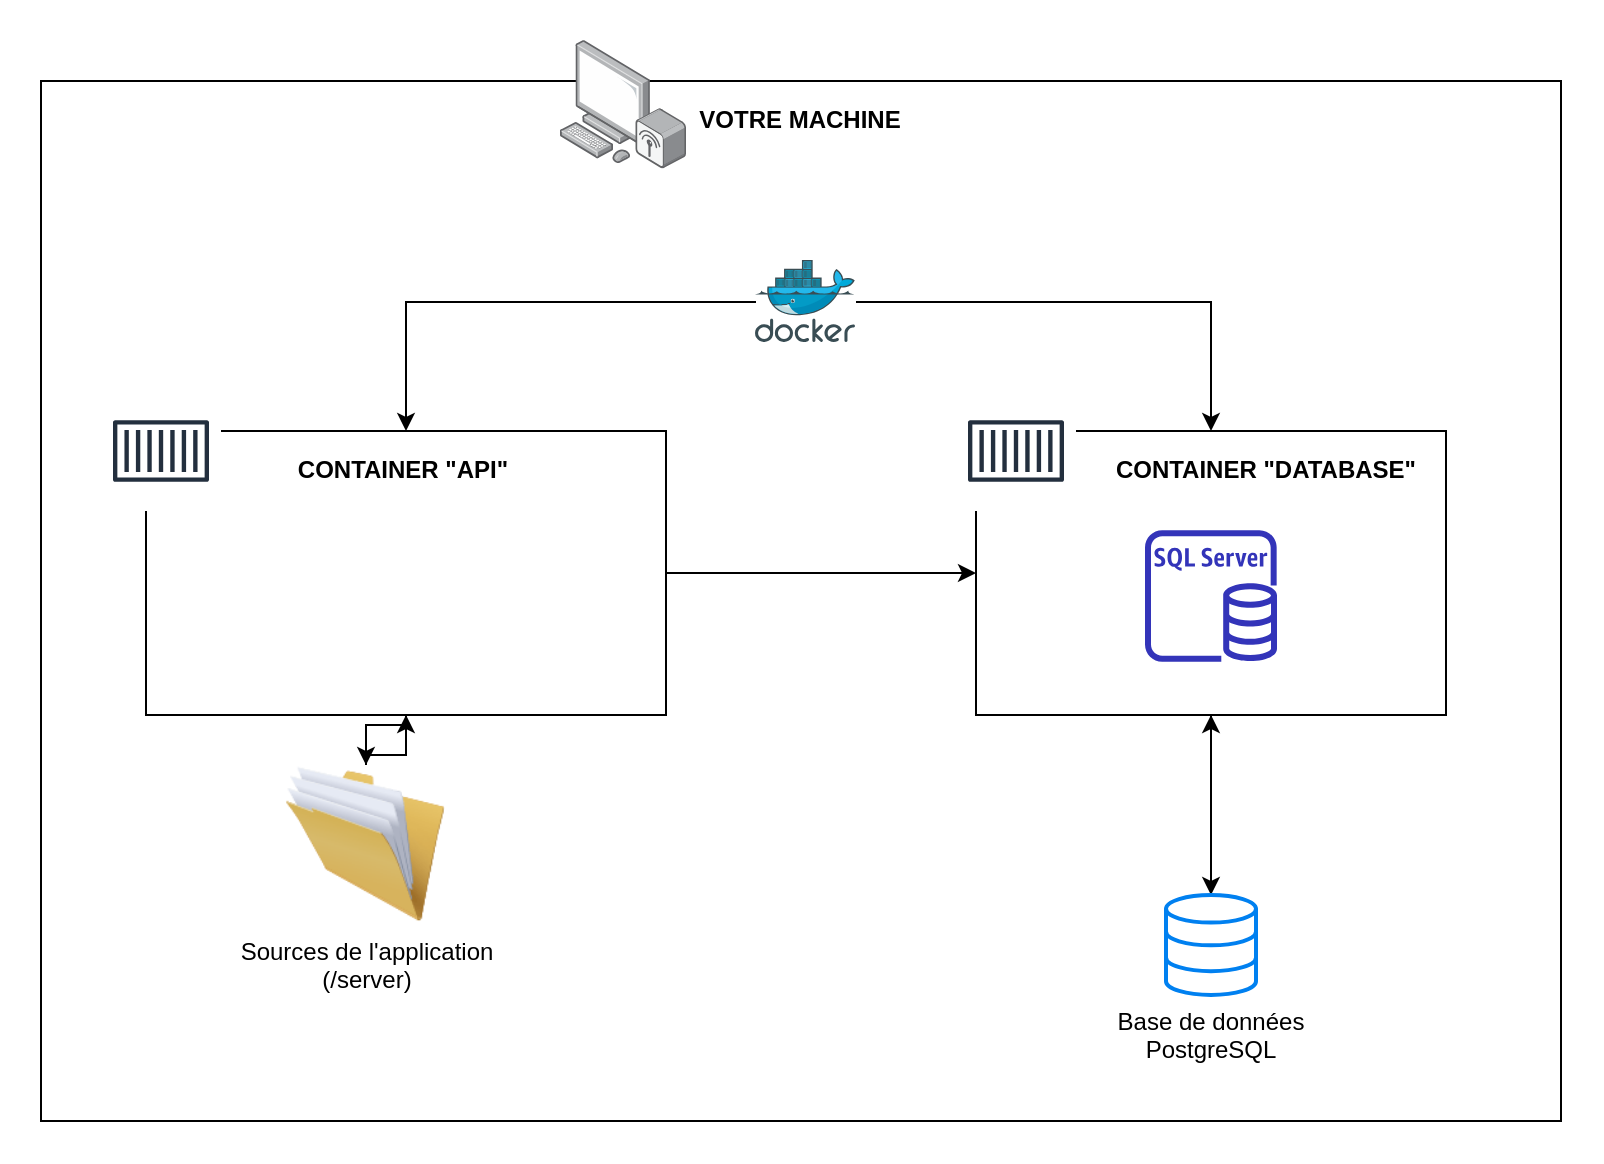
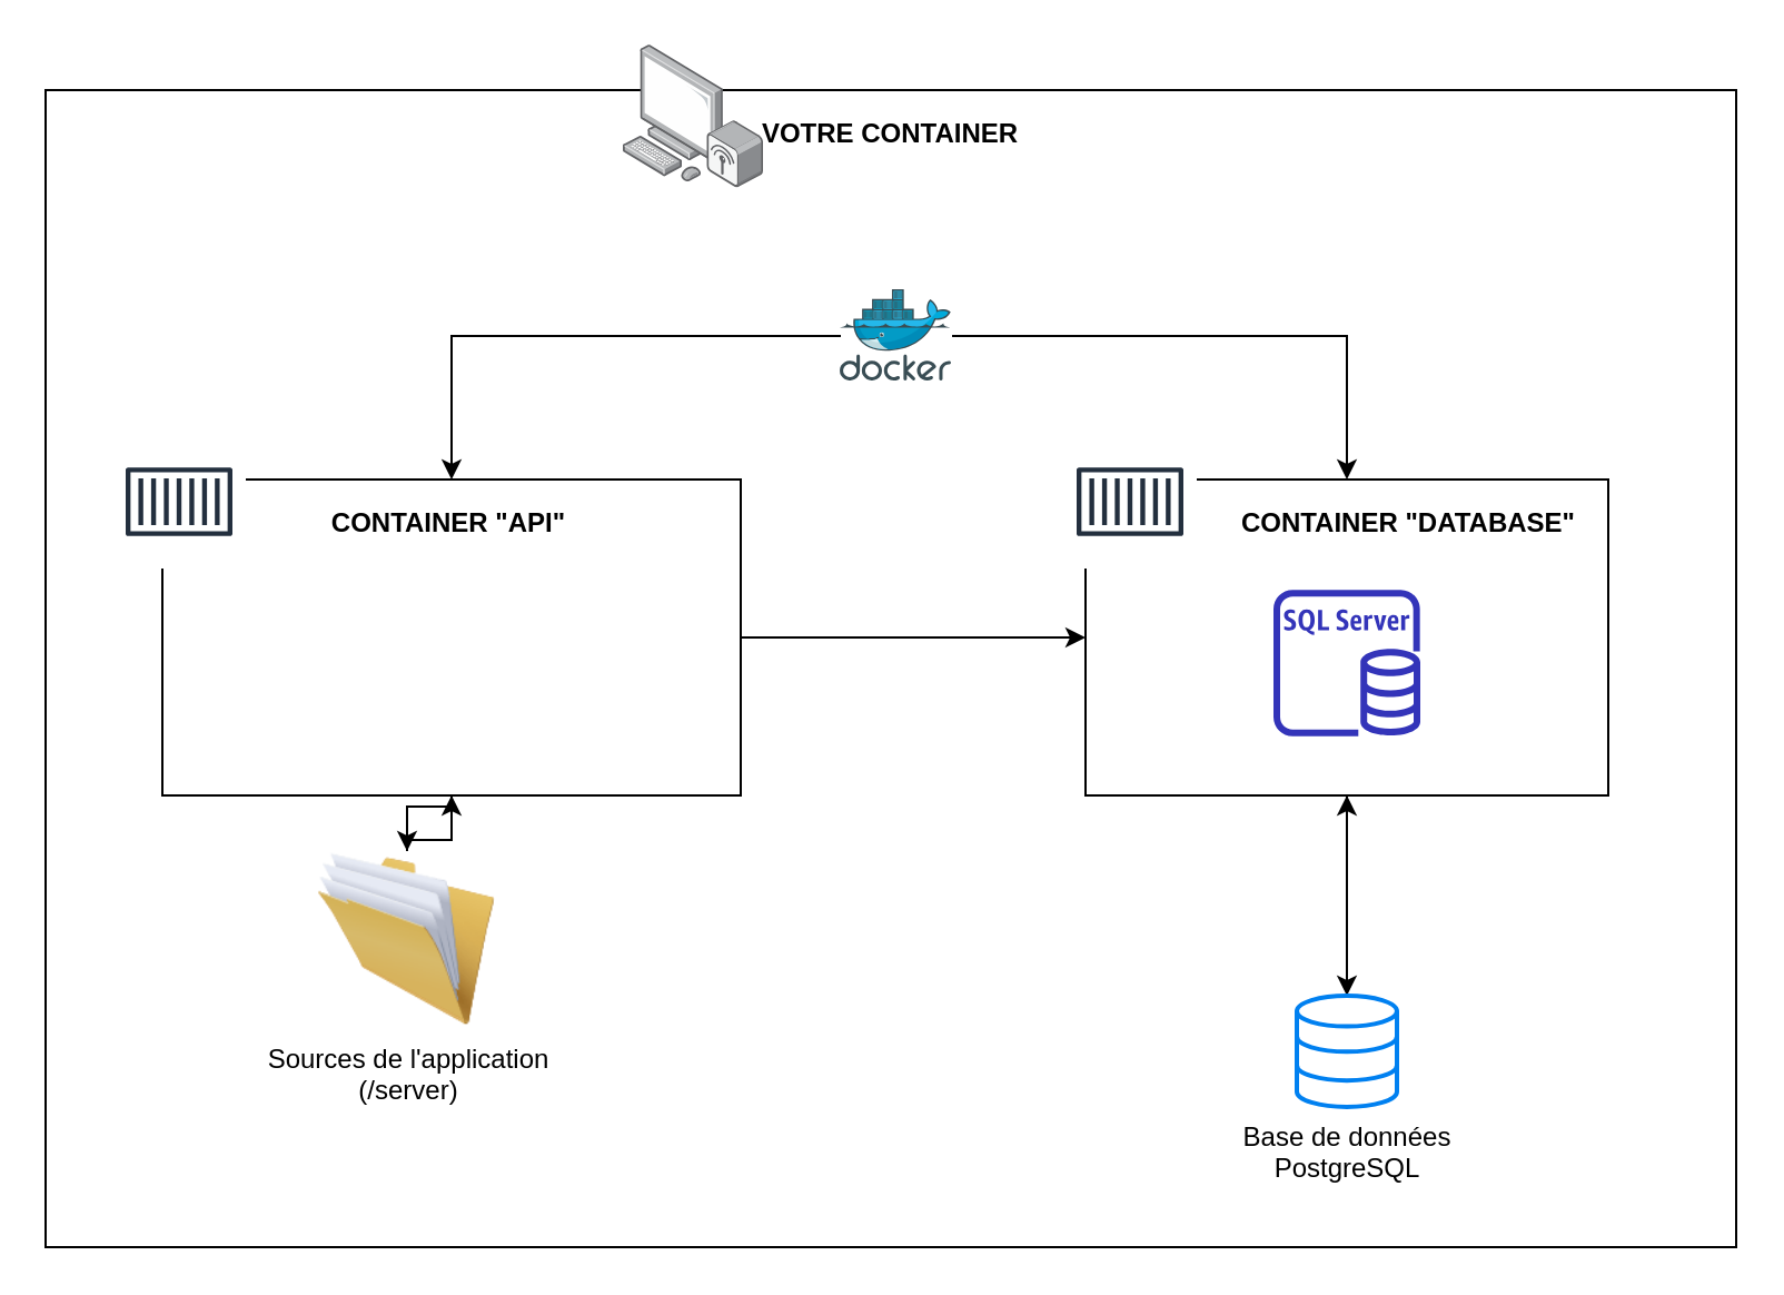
- <mxCell id="3" value="VOTRE MACHINE" style="text;html=1;strokeColor=none;fillColor=none;align=center;verticalAlign=middle;whiteSpace=wrap;rounded=0;fontStyle=1" vertex="1" parent="1"><mxGeometry x="20" y="50" width="760" height="20" as="geometry" /></mxCell>
+ <mxCell id="3" value="VOTRE CONTAINER" style="text;html=1;strokeColor=none;fillColor=none;align=center;verticalAlign=middle;whiteSpace=wrap;rounded=0;fontStyle=1" vertex="1" parent="1"><mxGeometry x="20" y="50" width="760" height="20" as="geometry" /></mxCell>
